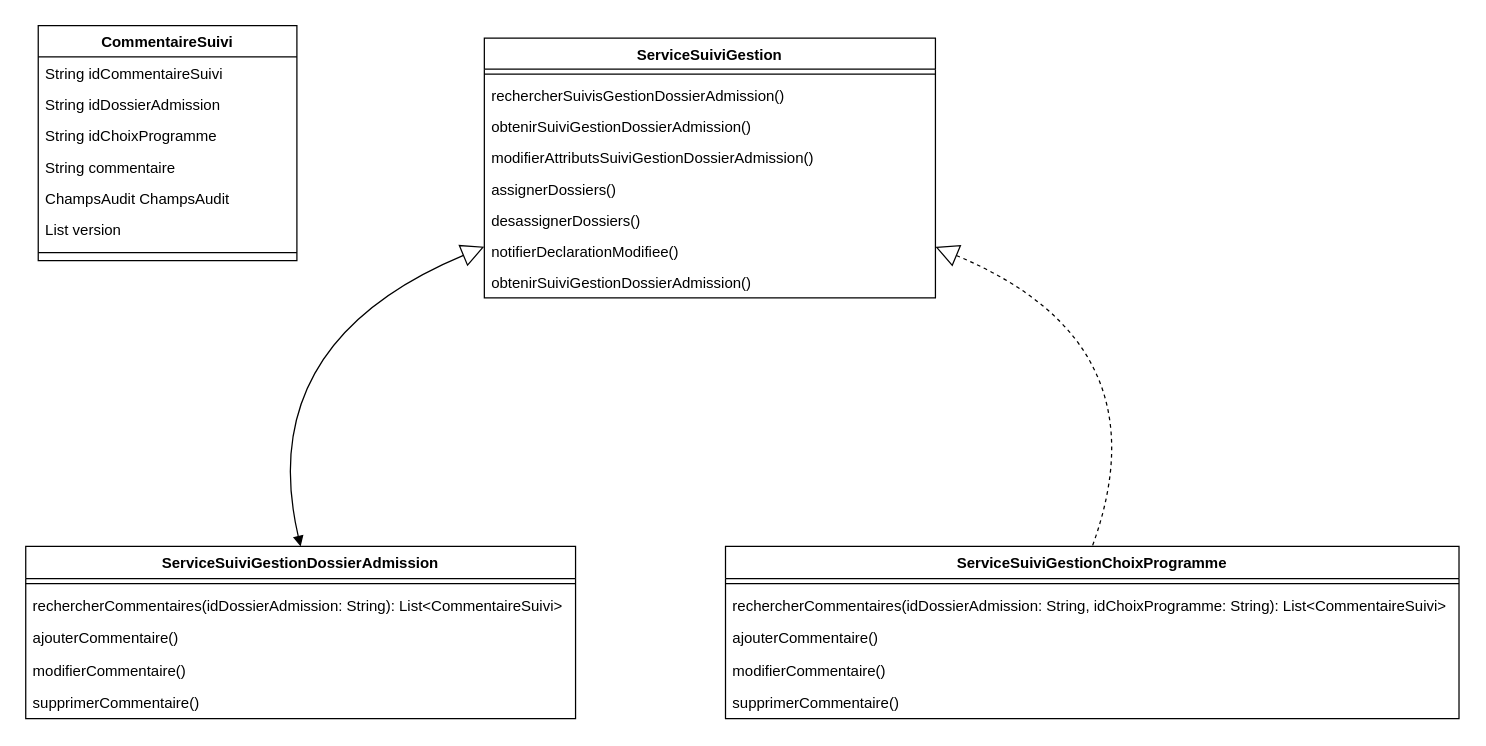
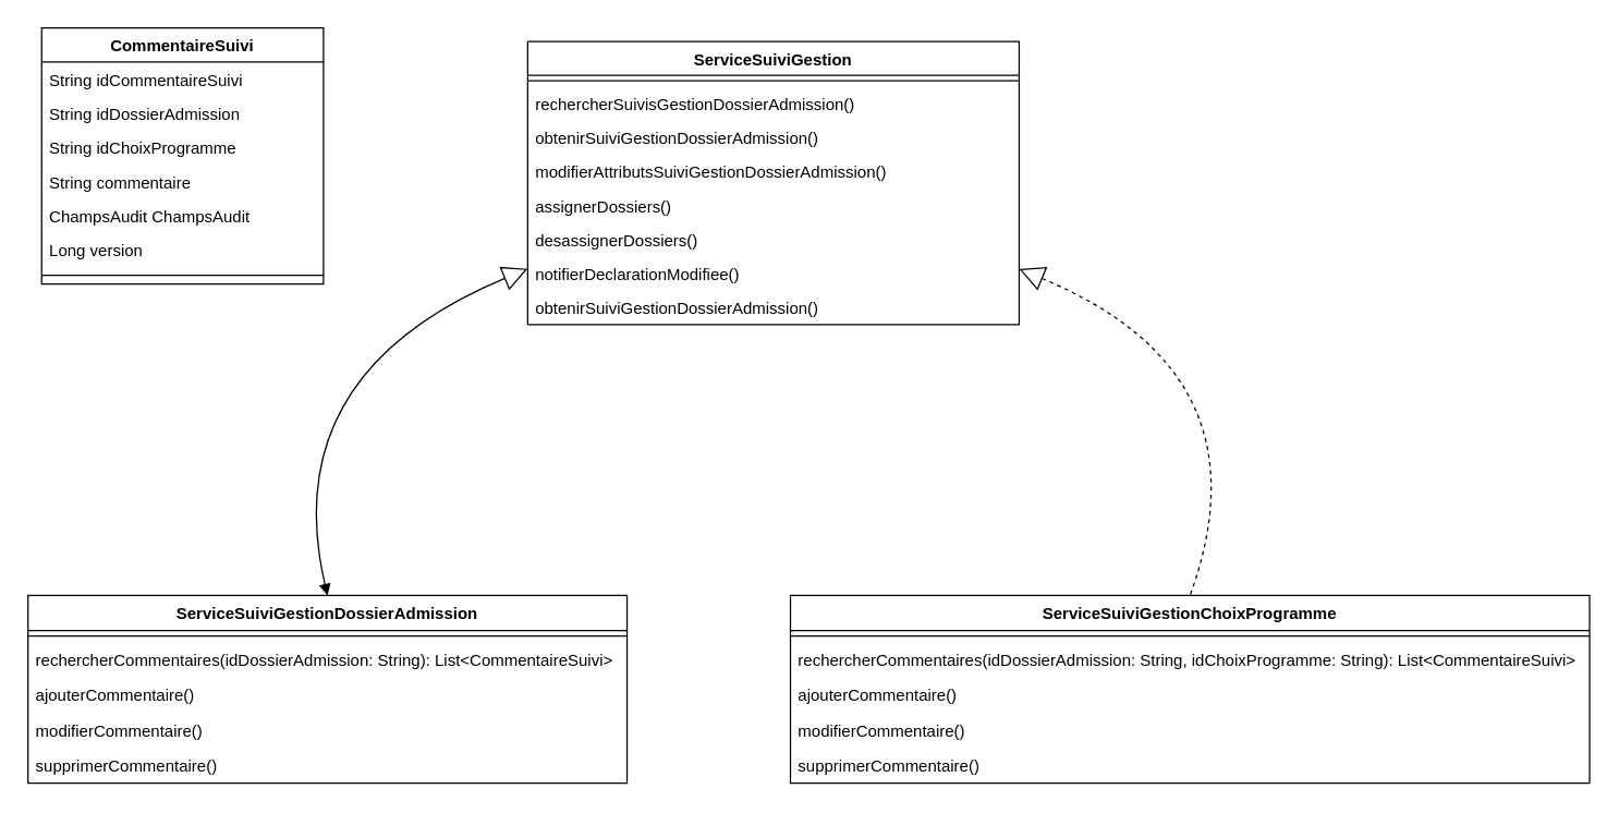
- <mxCell id="8" value="List version" style="text;strokeColor=none;fillColor=none;align=left;verticalAlign=top;spacingLeft=4;spacingRight=4;overflow=hidden;rotatable=0;points=[[0,0.5],[1,0.5]];portConstraint=eastwest;" vertex="1" parent="2"><mxGeometry y="150.067" width="207" height="25" as="geometry" /></mxCell>
+ <mxCell id="8" value="Long version" style="text;strokeColor=none;fillColor=none;align=left;verticalAlign=top;spacingLeft=4;spacingRight=4;overflow=hidden;rotatable=0;points=[[0,0.5],[1,0.5]];portConstraint=eastwest;" vertex="1" parent="2"><mxGeometry y="150.067" width="207" height="25" as="geometry" /></mxCell>
